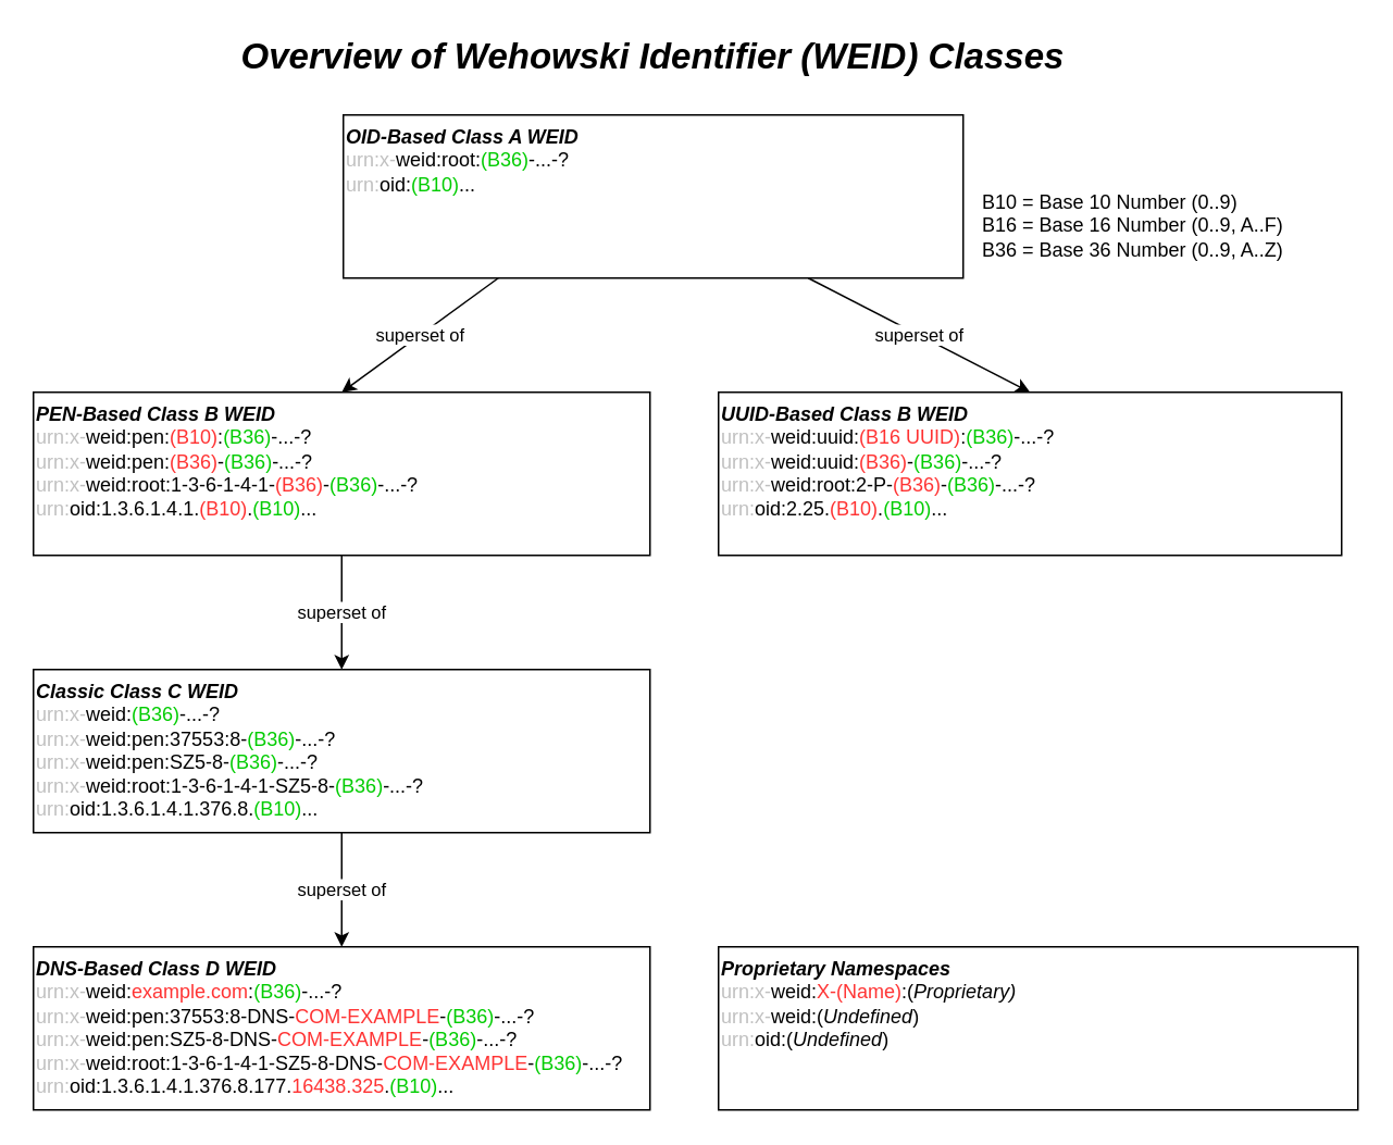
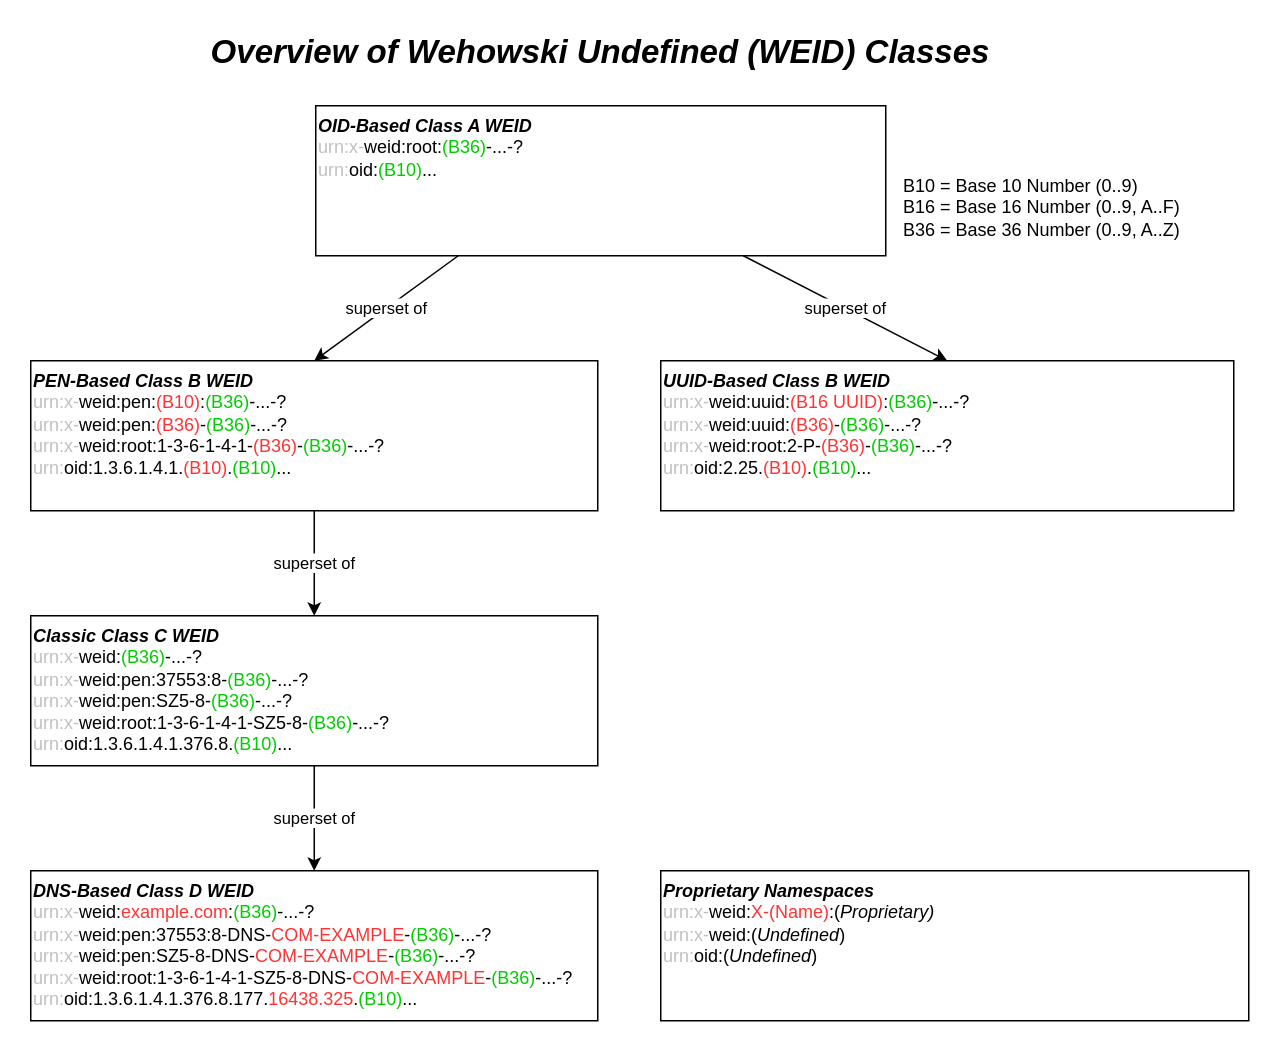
- <mxCell id="11" value="&lt;font style=&quot;font-size: 22px;&quot;&gt;&lt;i&gt;&lt;b&gt;Overview of Wehowski Identifier (WEID) Classes&lt;/b&gt;&lt;/i&gt;&lt;/font&gt;" style="text;html=1;align=center;verticalAlign=middle;whiteSpace=wrap;rounded=0;" parent="1" vertex="1"><mxGeometry x="40" y="20" width="720" height="30" as="geometry" /></mxCell>
+ <mxCell id="11" value="&lt;font style=&quot;font-size: 22px;&quot;&gt;&lt;i&gt;&lt;b&gt;Overview of Wehowski Undefined (WEID) Classes&lt;/b&gt;&lt;/i&gt;&lt;/font&gt;" style="text;html=1;align=center;verticalAlign=middle;whiteSpace=wrap;rounded=0;" parent="1" vertex="1"><mxGeometry x="40" y="20" width="720" height="30" as="geometry" /></mxCell>
